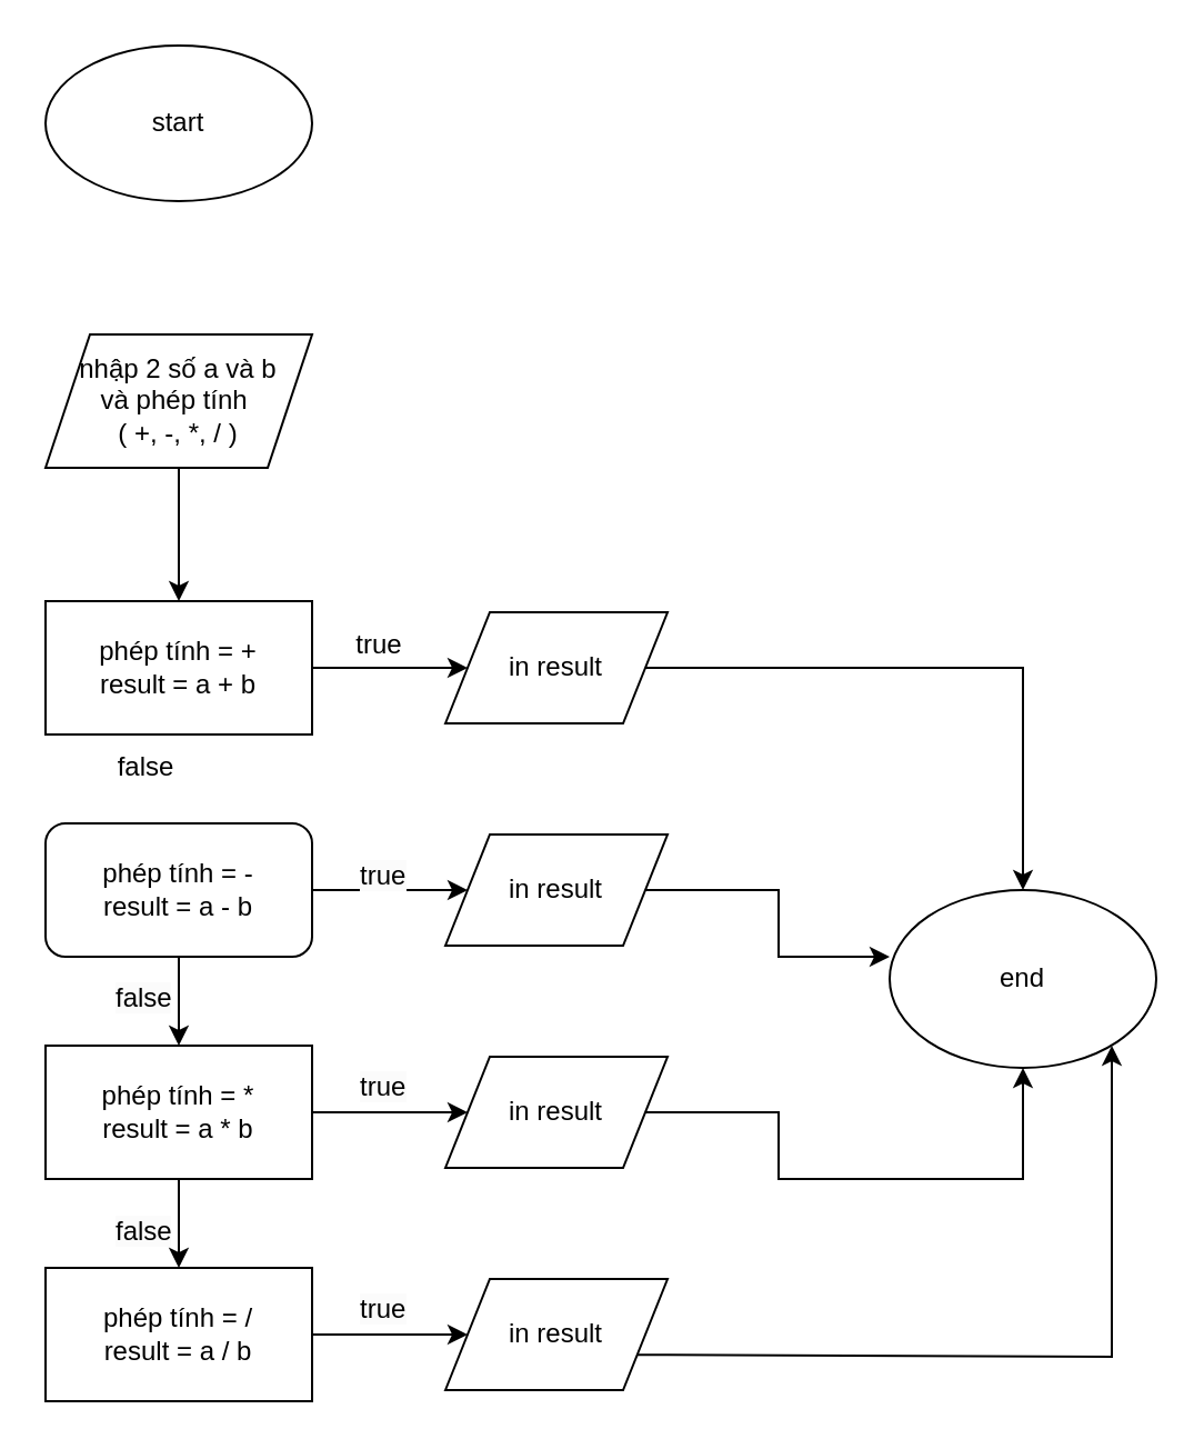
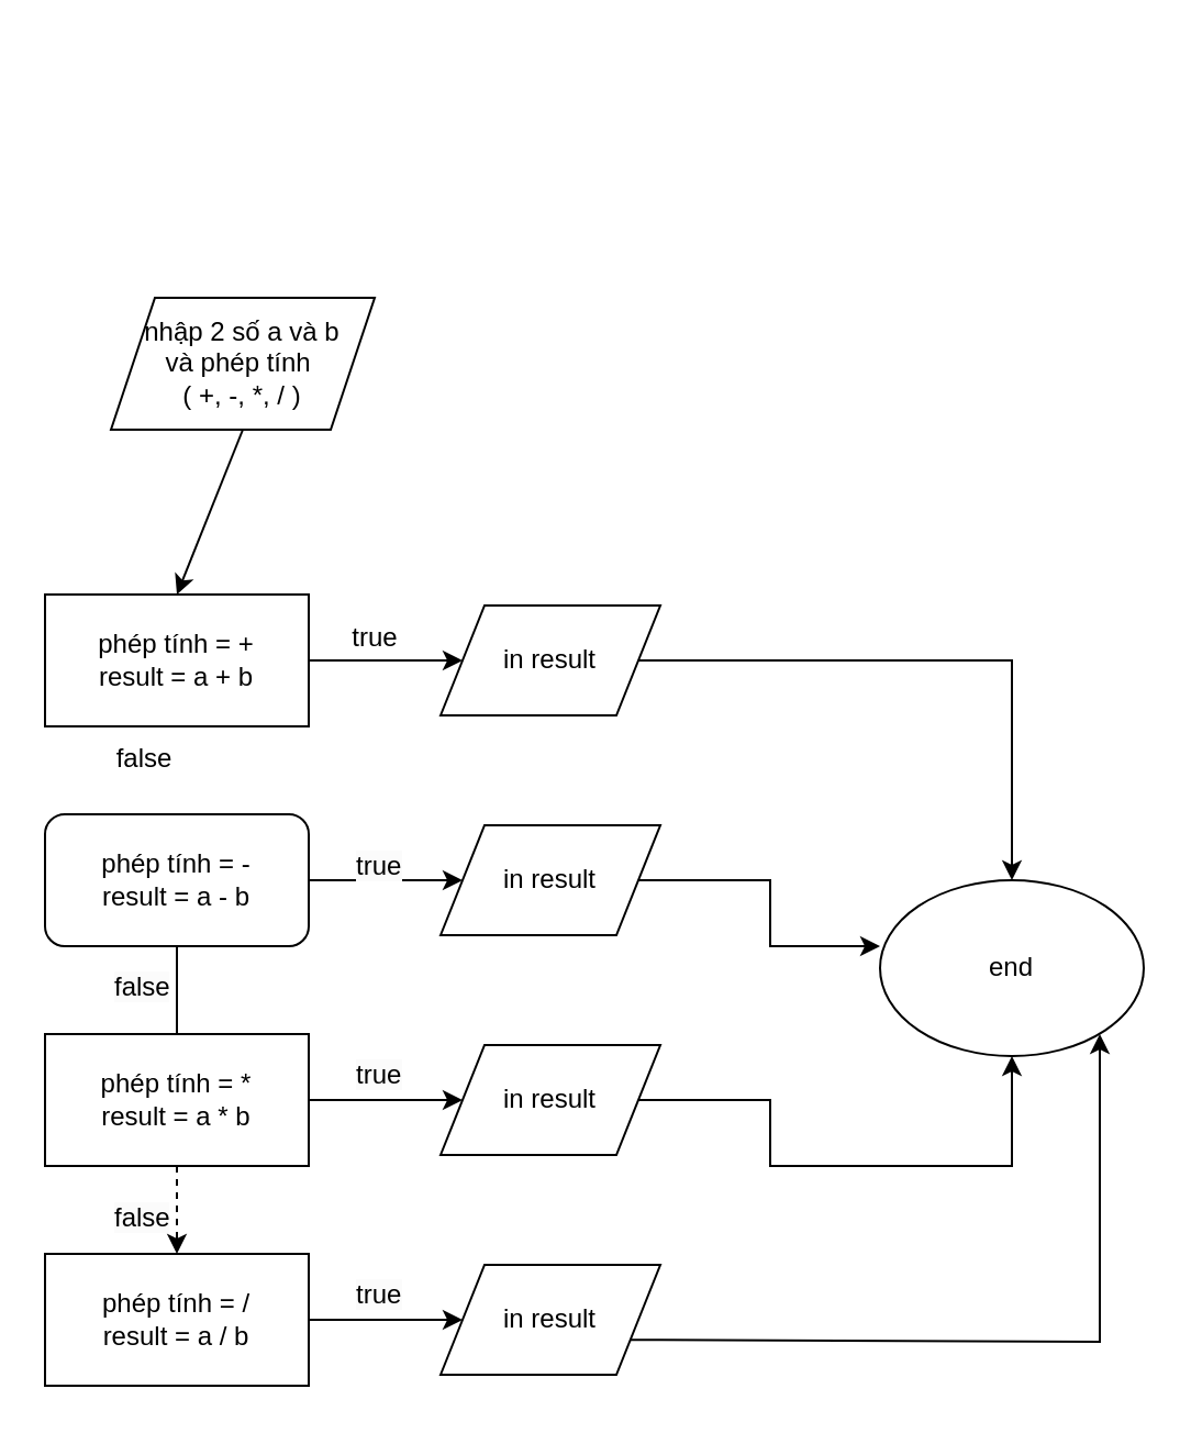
- <mxCell id="2" value="start" style="ellipse;whiteSpace=wrap;html=1;" vertex="1" parent="1"><mxGeometry x="20" y="20" width="120" height="70" as="geometry" /></mxCell>
- <mxCell id="3" value="nhập 2 số a và b&lt;br&gt;và phép tính&amp;nbsp;&lt;br&gt;( +, -, *, / )" style="shape=parallelogram;perimeter=parallelogramPerimeter;whiteSpace=wrap;html=1;fixedSize=1;" vertex="1" parent="1"><mxGeometry x="20" y="150" width="120" height="60" as="geometry" /></mxCell>
+ <mxCell id="3" value="nhập 2 số a và b&lt;br&gt;và phép tính&amp;nbsp;&lt;br&gt;( +, -, *, / )" style="shape=parallelogram;perimeter=parallelogramPerimeter;whiteSpace=wrap;html=1;fixedSize=1;" vertex="1" parent="1"><mxGeometry x="50" y="135" width="120" height="60" as="geometry" /></mxCell>
- <mxCell id="21" value="" style="endArrow=classic;html=1;rounded=0;exitX=0.5;exitY=1;exitDx=0;exitDy=0;entryX=0.5;entryY=0;entryDx=0;entryDy=0;" edge="1" parent="1" source="9" target="16"><mxGeometry width="50" height="50" relative="1" as="geometry"><mxPoint x="230" y="410" as="sourcePoint" /><mxPoint x="280" y="370" as="targetPoint" /><Array as="points" /></mxGeometry></mxCell>
+ <mxCell id="21" value="" style="endArrow=none;html=1;rounded=0;exitX=0.5;exitY=1;exitDx=0;exitDy=0;entryX=0.5;entryY=0;entryDx=0;entryDy=0;" edge="1" parent="1" source="9" target="16"><mxGeometry width="50" height="50" relative="1" as="geometry"><mxPoint x="230" y="410" as="sourcePoint" /><mxPoint x="280" y="370" as="targetPoint" /><Array as="points" /></mxGeometry></mxCell>
- <mxCell id="20" value="" style="endArrow=classic;html=1;rounded=0;entryX=0.5;entryY=0;entryDx=0;entryDy=0;exitX=0.5;exitY=1;exitDx=0;exitDy=0;" edge="1" parent="1" source="16" target="13"><mxGeometry width="50" height="50" relative="1" as="geometry"><mxPoint x="220" y="400" as="sourcePoint" /><mxPoint x="270" y="350" as="targetPoint" /></mxGeometry></mxCell>
+ <mxCell id="20" value="" style="endArrow=classic;html=1;rounded=0;entryX=0.5;entryY=0;entryDx=0;entryDy=0;exitX=0.5;exitY=1;exitDx=0;exitDy=0;dashed=1;" edge="1" parent="1" source="16" target="13"><mxGeometry width="50" height="50" relative="1" as="geometry"><mxPoint x="220" y="400" as="sourcePoint" /><mxPoint x="270" y="350" as="targetPoint" /></mxGeometry></mxCell>
